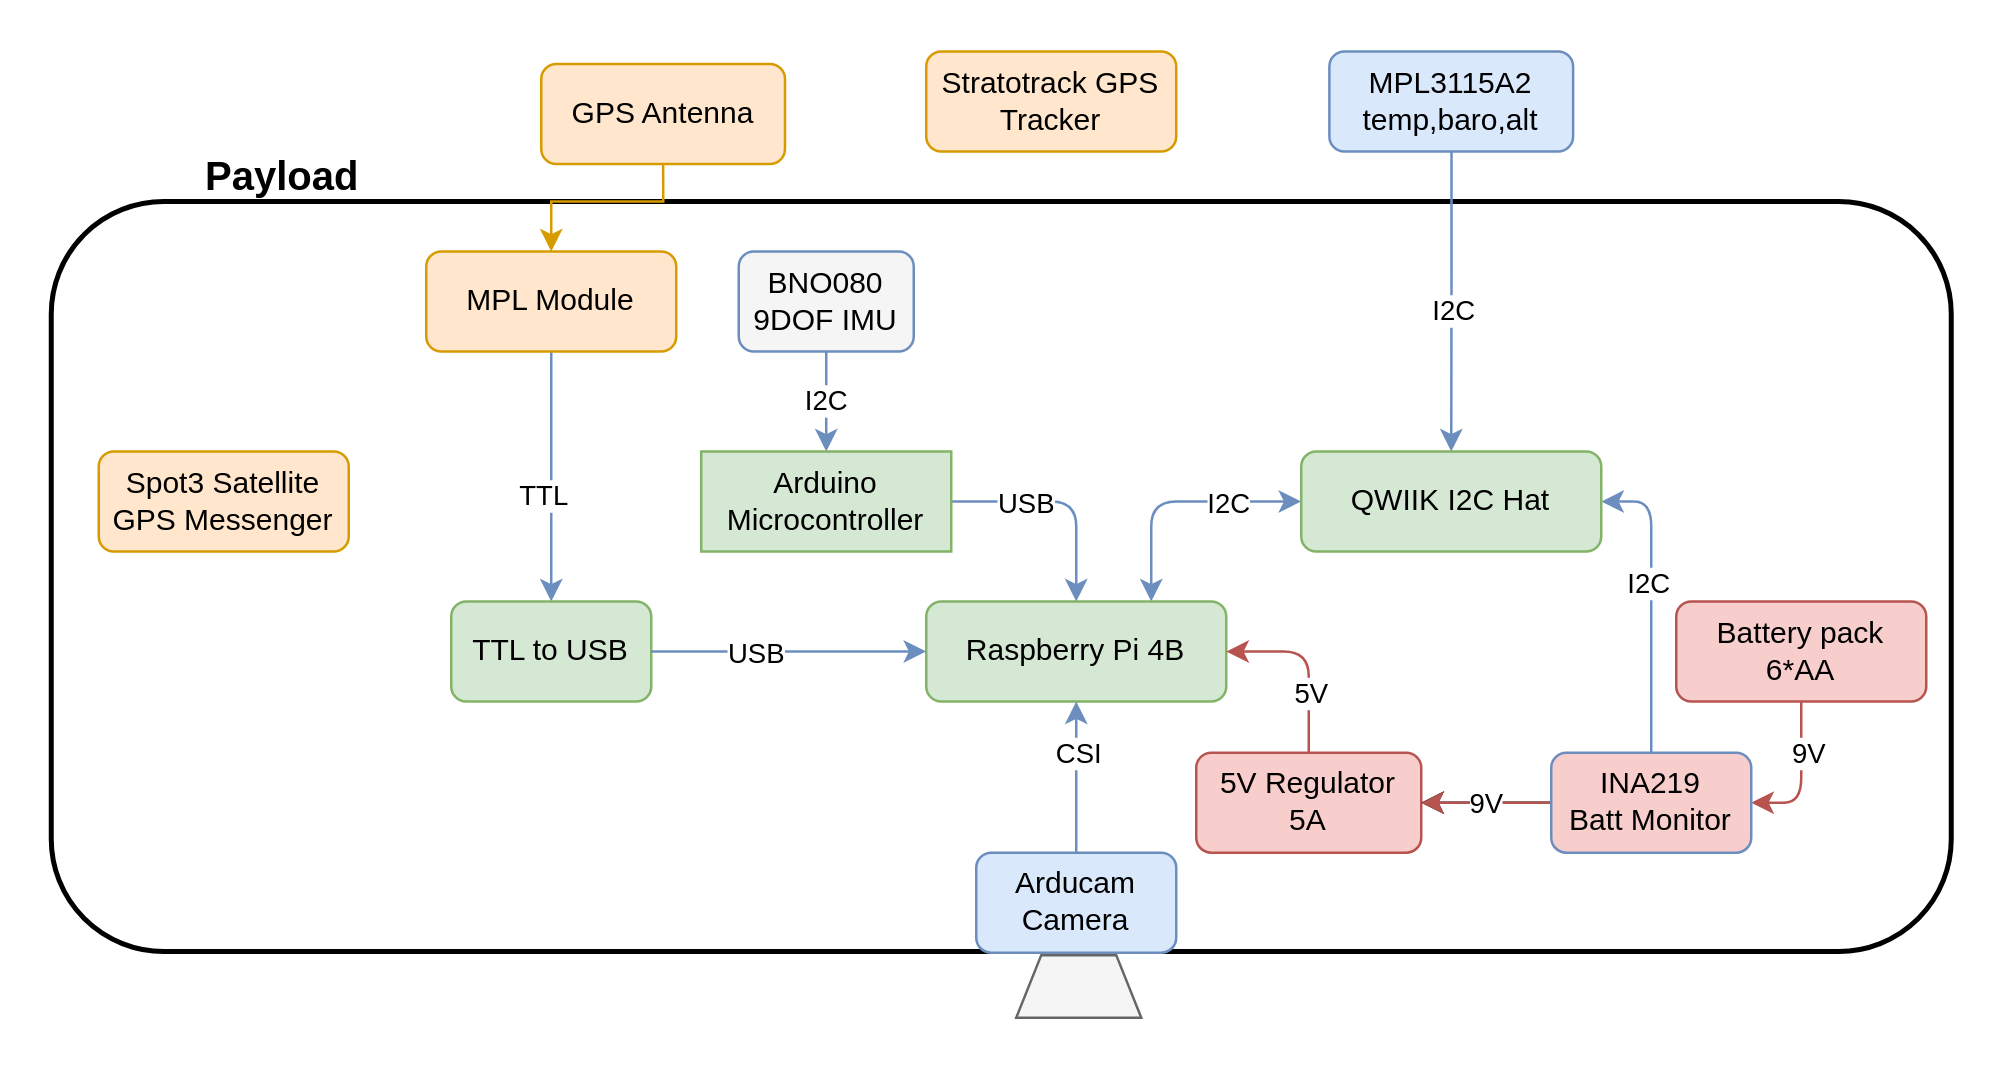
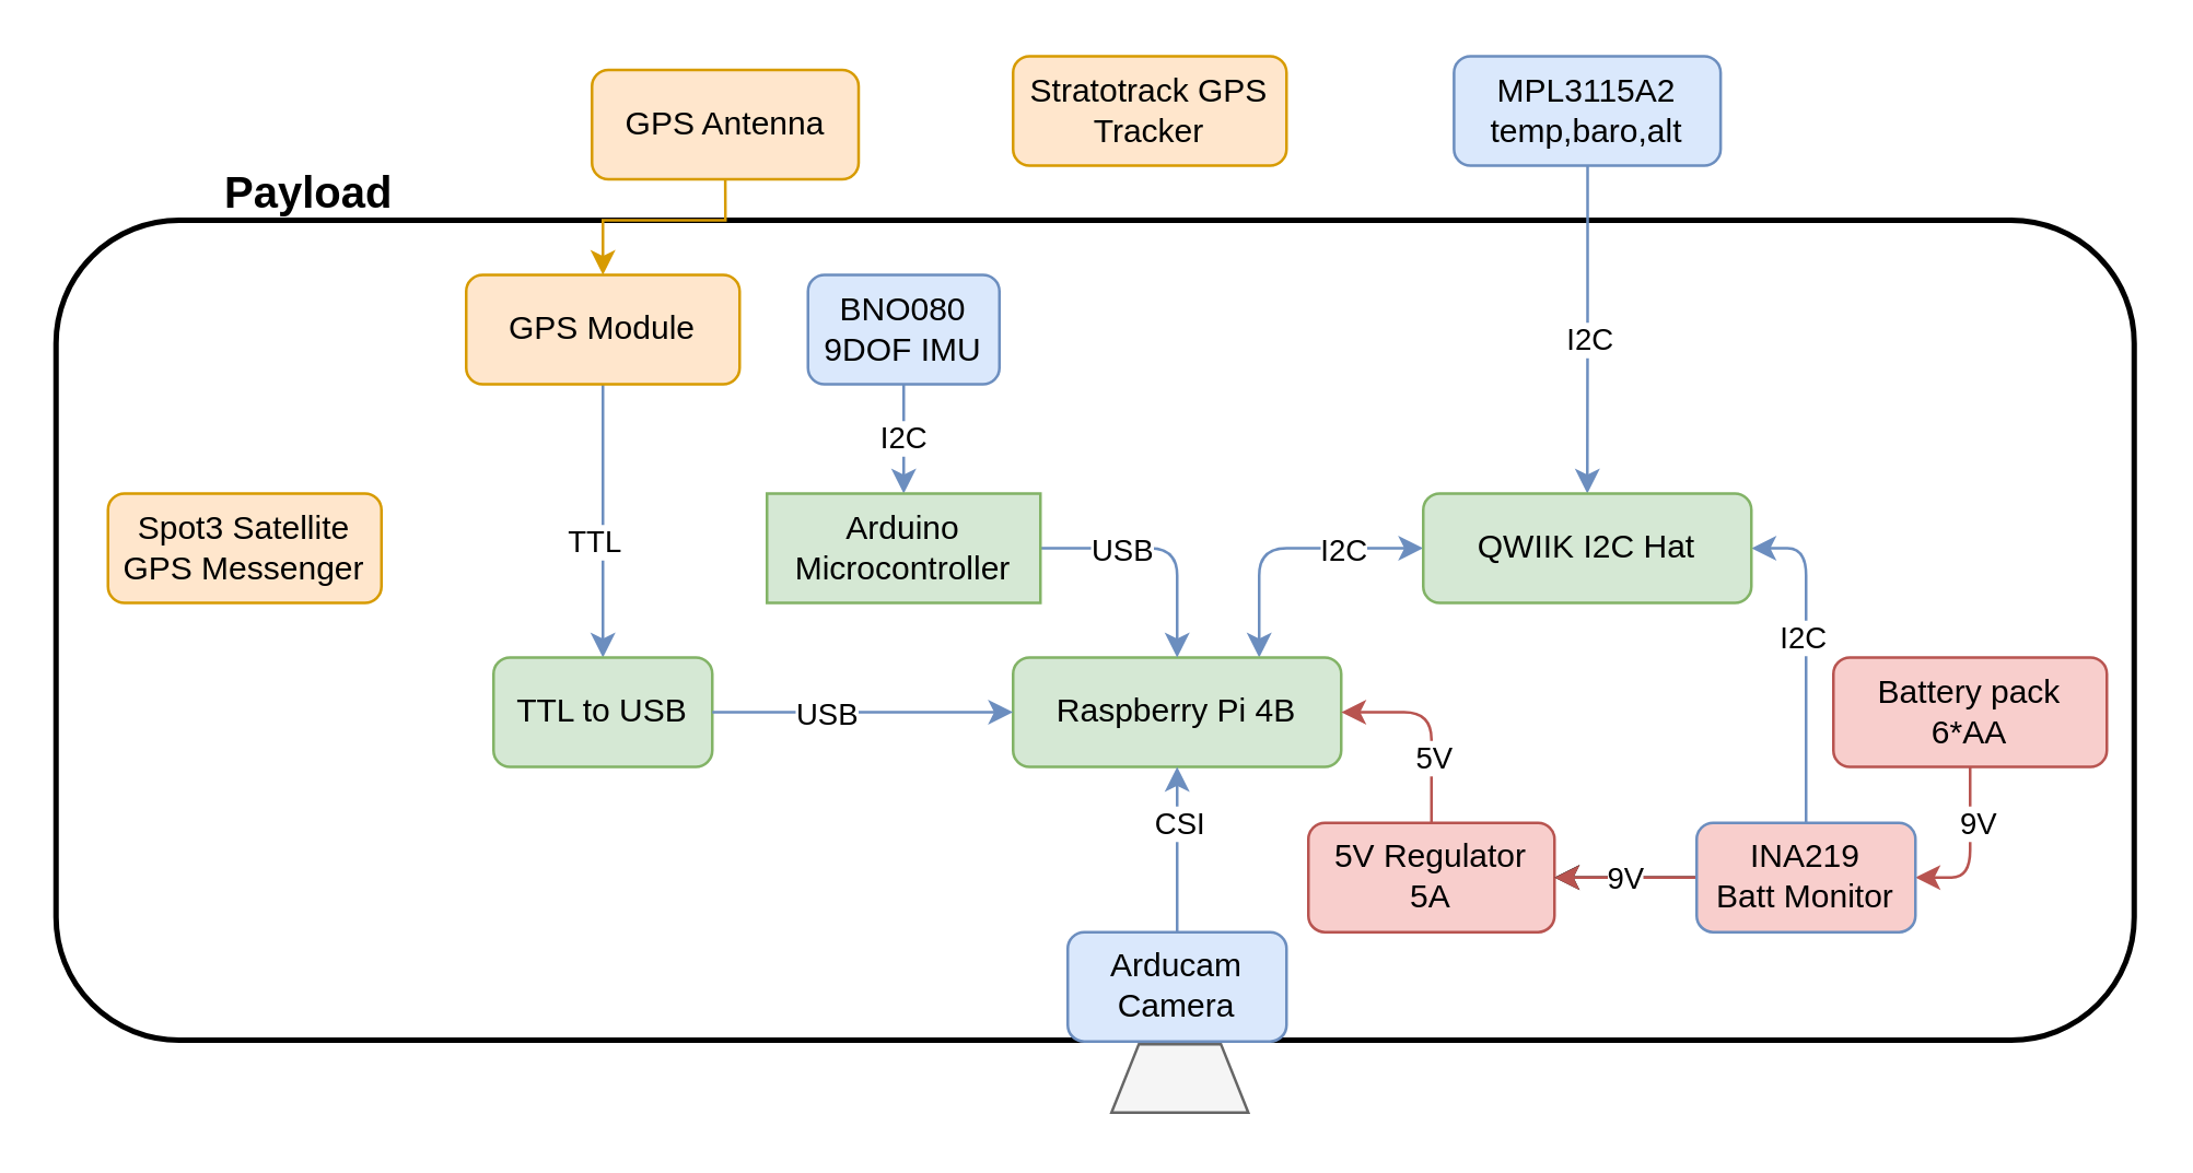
- <mxCell id="32" value="&lt;span style=&quot;text-align: left&quot;&gt;MPL Module&lt;/span&gt;" style="rounded=1;whiteSpace=wrap;html=1;fillColor=#ffe6cc;strokeColor=#d79b00;" parent="1" vertex="1"><mxGeometry x="170" y="100" width="100" height="40" as="geometry" /></mxCell>
+ <mxCell id="32" value="&lt;span style=&quot;text-align: left&quot;&gt;GPS Module&lt;/span&gt;" style="rounded=1;whiteSpace=wrap;html=1;fillColor=#ffe6cc;strokeColor=#d79b00;" parent="1" vertex="1"><mxGeometry x="170" y="100" width="100" height="40" as="geometry" /></mxCell>
- <mxCell id="12" value="BNO080 9DOF IMU" style="rounded=1;whiteSpace=wrap;html=1;fillColor=#f5f5f5;strokeColor=#6c8ebf;" parent="1" vertex="1"><mxGeometry x="295" y="100" width="70" height="40" as="geometry" /></mxCell>
+ <mxCell id="12" value="BNO080 9DOF IMU" style="rounded=1;whiteSpace=wrap;html=1;fillColor=#dae8fc;strokeColor=#6c8ebf;" parent="1" vertex="1"><mxGeometry x="295" y="100" width="70" height="40" as="geometry" /></mxCell>
